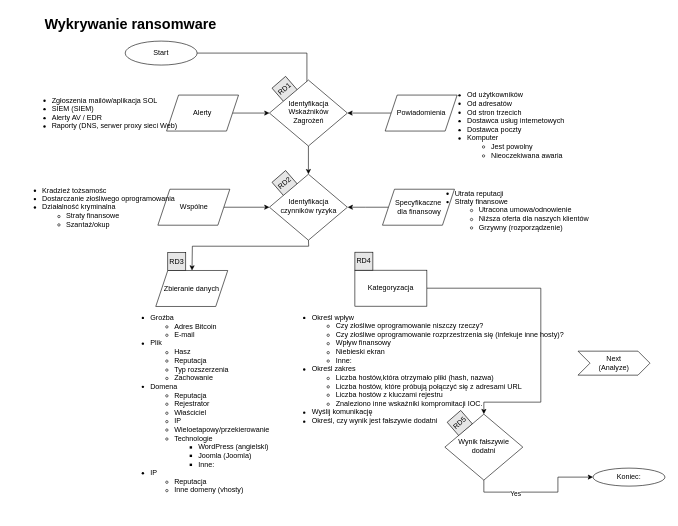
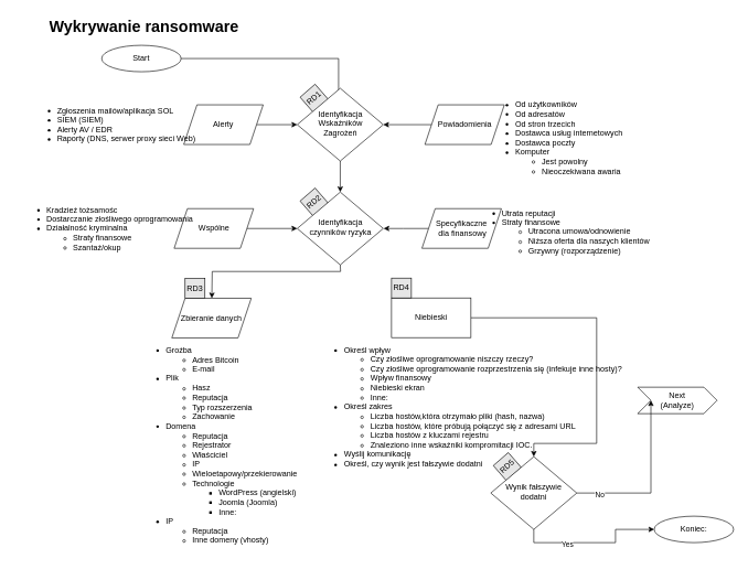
- <mxCell id="6" value="Start" style="ellipse;whiteSpace=wrap;html=1;" parent="1" vertex="1"><mxGeometry x="208" y="68" width="120" height="40" as="geometry" /></mxCell>
+ <mxCell id="6" value="Start" style="ellipse;whiteSpace=wrap;html=1;" parent="1" vertex="1"><mxGeometry x="153" y="68" width="120" height="40" as="geometry" /></mxCell>
- <mxCell id="19" value="Kategoryzacja" style="whiteSpace=wrap;html=1;" parent="1" vertex="1"><mxGeometry x="591" y="450" width="120" height="60" as="geometry" /></mxCell>
+ <mxCell id="19" value="Niebieski" style="whiteSpace=wrap;html=1;" parent="1" vertex="1"><mxGeometry x="591" y="450" width="120" height="60" as="geometry" /></mxCell>
+ <mxCell id="32" style="edgeStyle=orthogonalEdgeStyle;rounded=0;orthogonalLoop=1;jettySize=auto;html=1;exitX=1;exitY=0.5;exitDx=0;exitDy=0;entryX=0;entryY=0.5;entryDx=0;entryDy=0;" parent="1" source="36" target="31" edge="1"><mxGeometry relative="1" as="geometry" /></mxCell>
+ <mxCell id="33" value="No" style="edgeLabel;html=1;align=center;verticalAlign=middle;resizable=0;points=[];" parent="32" vertex="1" connectable="0"><mxGeometry x="-0.733" y="-2" relative="1" as="geometry"><mxPoint as="offset" /></mxGeometry></mxCell>
- <mxCell id="37" value="&lt;div&gt;Koniec:&lt;/div&gt;" style="ellipse;whiteSpace=wrap;html=1;" parent="1" vertex="1"><mxGeometry x="988" y="780" width="120" height="30" as="geometry" /></mxCell>
+ <mxCell id="37" value="&lt;div&gt;Koniec:&lt;/div&gt;" style="ellipse;whiteSpace=wrap;html=1;" parent="1" vertex="1"><mxGeometry x="988" y="780" width="120" height="40" as="geometry" /></mxCell>
